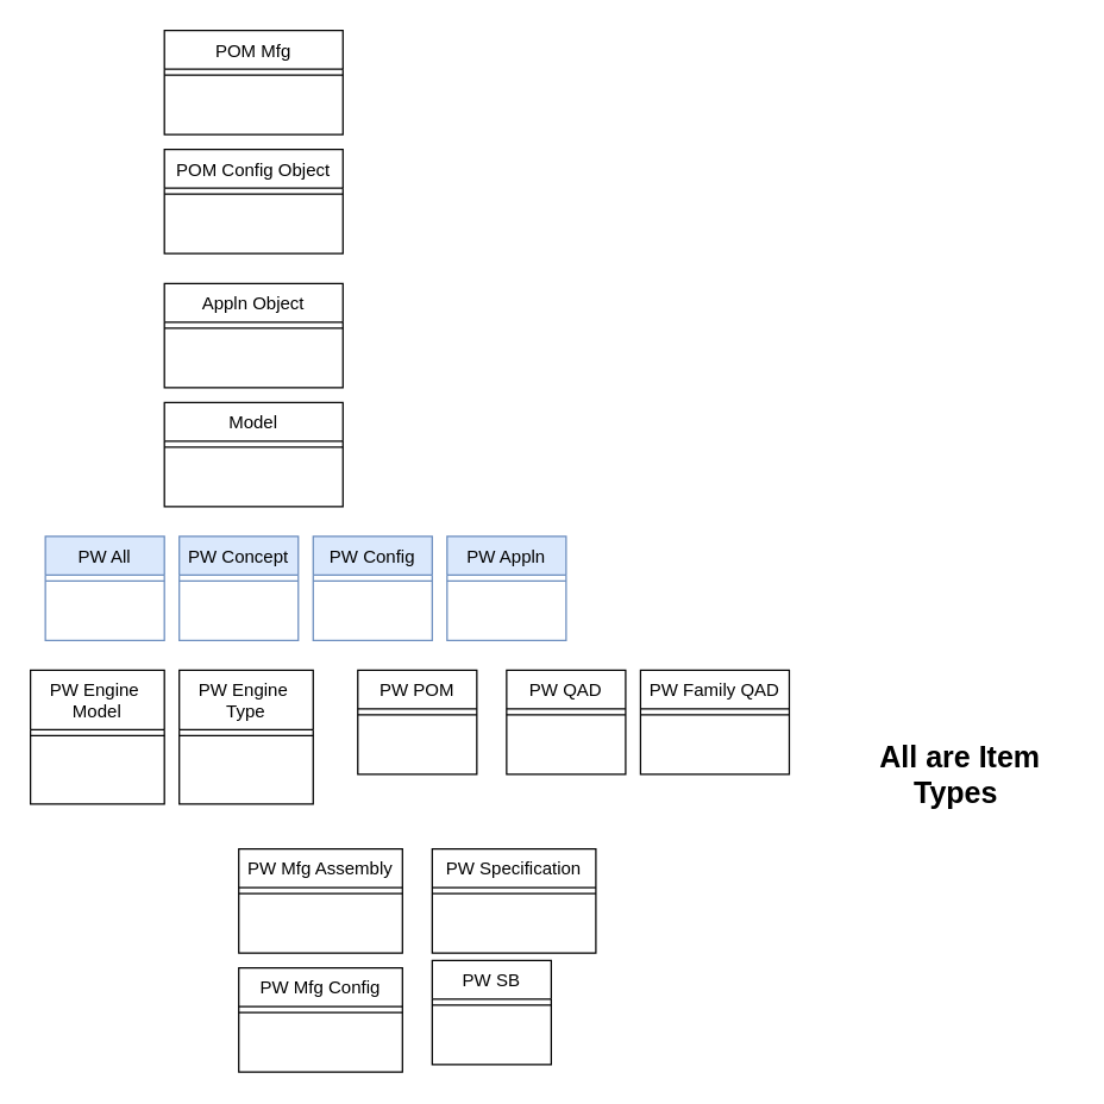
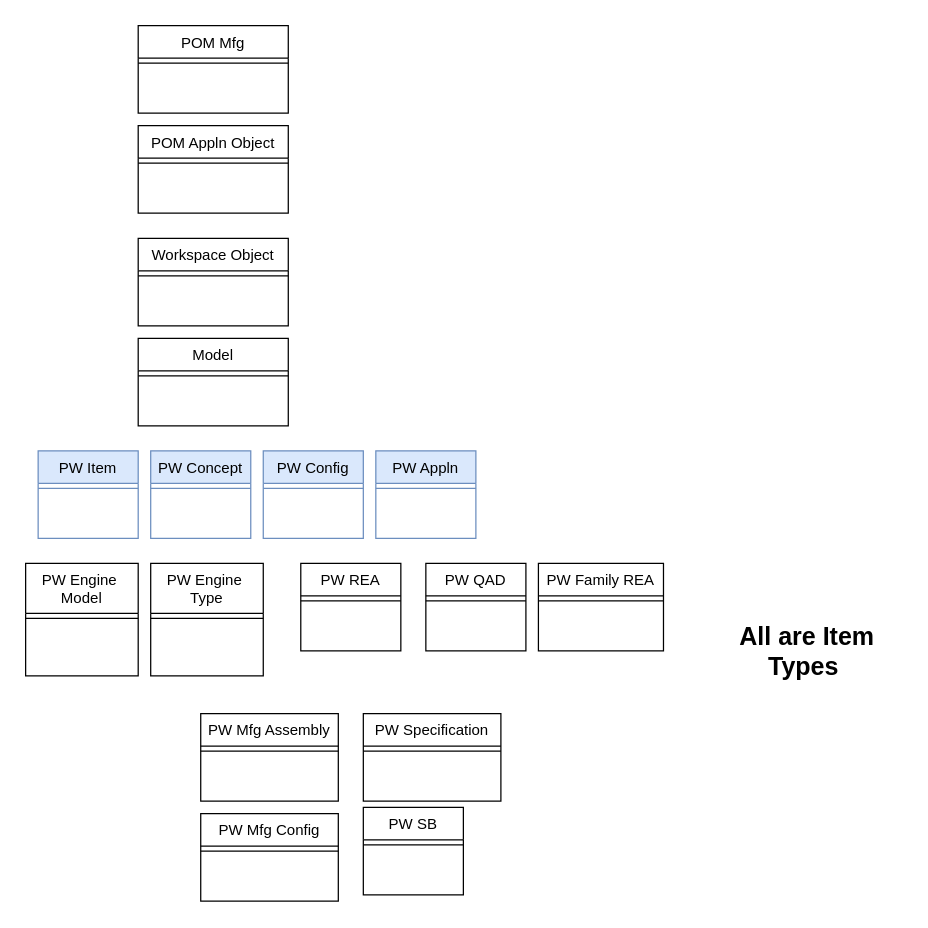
- <mxCell id="32" value="POM Config Object" style="swimlane;fontStyle=0;align=center;verticalAlign=top;childLayout=stackLayout;horizontal=1;startSize=26;horizontalStack=0;resizeParent=1;resizeLast=0;collapsible=1;marginBottom=0;rounded=0;shadow=0;strokeWidth=1;" parent="1" vertex="1"><mxGeometry x="110" y="100" width="120" height="70" as="geometry"><mxRectangle x="340" y="380" width="170" height="26" as="alternateBounds" /></mxGeometry></mxCell>
+ <mxCell id="32" value="POM Appln Object" style="swimlane;fontStyle=0;align=center;verticalAlign=top;childLayout=stackLayout;horizontal=1;startSize=26;horizontalStack=0;resizeParent=1;resizeLast=0;collapsible=1;marginBottom=0;rounded=0;shadow=0;strokeWidth=1;" parent="1" vertex="1"><mxGeometry x="110" y="100" width="120" height="70" as="geometry"><mxRectangle x="340" y="380" width="170" height="26" as="alternateBounds" /></mxGeometry></mxCell>
- <mxCell id="34" value="Appln Object" style="swimlane;fontStyle=0;align=center;verticalAlign=top;childLayout=stackLayout;horizontal=1;startSize=26;horizontalStack=0;resizeParent=1;resizeLast=0;collapsible=1;marginBottom=0;rounded=0;shadow=0;strokeWidth=1;" parent="1" vertex="1"><mxGeometry x="110" y="190" width="120" height="70" as="geometry"><mxRectangle x="340" y="380" width="170" height="26" as="alternateBounds" /></mxGeometry></mxCell>
+ <mxCell id="34" value="Workspace Object" style="swimlane;fontStyle=0;align=center;verticalAlign=top;childLayout=stackLayout;horizontal=1;startSize=26;horizontalStack=0;resizeParent=1;resizeLast=0;collapsible=1;marginBottom=0;rounded=0;shadow=0;strokeWidth=1;" parent="1" vertex="1"><mxGeometry x="110" y="190" width="120" height="70" as="geometry"><mxRectangle x="340" y="380" width="170" height="26" as="alternateBounds" /></mxGeometry></mxCell>
- <mxCell id="4" value="PW All" style="swimlane;fontStyle=0;align=center;verticalAlign=top;childLayout=stackLayout;horizontal=1;startSize=26;horizontalStack=0;resizeParent=1;resizeLast=0;collapsible=1;marginBottom=0;rounded=0;shadow=0;strokeWidth=1;fillColor=#dae8fc;strokeColor=#6c8ebf;" parent="1" vertex="1"><mxGeometry x="30" y="360" width="80" height="70" as="geometry"><mxRectangle x="340" y="380" width="170" height="26" as="alternateBounds" /></mxGeometry></mxCell>
+ <mxCell id="4" value="PW Item" style="swimlane;fontStyle=0;align=center;verticalAlign=top;childLayout=stackLayout;horizontal=1;startSize=26;horizontalStack=0;resizeParent=1;resizeLast=0;collapsible=1;marginBottom=0;rounded=0;shadow=0;strokeWidth=1;fillColor=#dae8fc;strokeColor=#6c8ebf;" parent="1" vertex="1"><mxGeometry x="30" y="360" width="80" height="70" as="geometry"><mxRectangle x="340" y="380" width="170" height="26" as="alternateBounds" /></mxGeometry></mxCell>
- <mxCell id="14" value="PW POM" style="swimlane;fontStyle=0;align=center;verticalAlign=top;childLayout=stackLayout;horizontal=1;startSize=26;horizontalStack=0;resizeParent=1;resizeLast=0;collapsible=1;marginBottom=0;rounded=0;shadow=0;strokeWidth=1;" parent="1" vertex="1"><mxGeometry x="240" y="450" width="80" height="70" as="geometry"><mxRectangle x="340" y="380" width="170" height="26" as="alternateBounds" /></mxGeometry></mxCell>
+ <mxCell id="14" value="PW REA" style="swimlane;fontStyle=0;align=center;verticalAlign=top;childLayout=stackLayout;horizontal=1;startSize=26;horizontalStack=0;resizeParent=1;resizeLast=0;collapsible=1;marginBottom=0;rounded=0;shadow=0;strokeWidth=1;" parent="1" vertex="1"><mxGeometry x="240" y="450" width="80" height="70" as="geometry"><mxRectangle x="340" y="380" width="170" height="26" as="alternateBounds" /></mxGeometry></mxCell>
- <mxCell id="28" value="PW Family QAD" style="swimlane;fontStyle=0;align=center;verticalAlign=top;childLayout=stackLayout;horizontal=1;startSize=26;horizontalStack=0;resizeParent=1;resizeLast=0;collapsible=1;marginBottom=0;rounded=0;shadow=0;strokeWidth=1;" parent="1" vertex="1"><mxGeometry x="430" y="450" width="100" height="70" as="geometry"><mxRectangle x="340" y="380" width="170" height="26" as="alternateBounds" /></mxGeometry></mxCell>
+ <mxCell id="28" value="PW Family REA" style="swimlane;fontStyle=0;align=center;verticalAlign=top;childLayout=stackLayout;horizontal=1;startSize=26;horizontalStack=0;resizeParent=1;resizeLast=0;collapsible=1;marginBottom=0;rounded=0;shadow=0;strokeWidth=1;" parent="1" vertex="1"><mxGeometry x="430" y="450" width="100" height="70" as="geometry"><mxRectangle x="340" y="380" width="170" height="26" as="alternateBounds" /></mxGeometry></mxCell>
